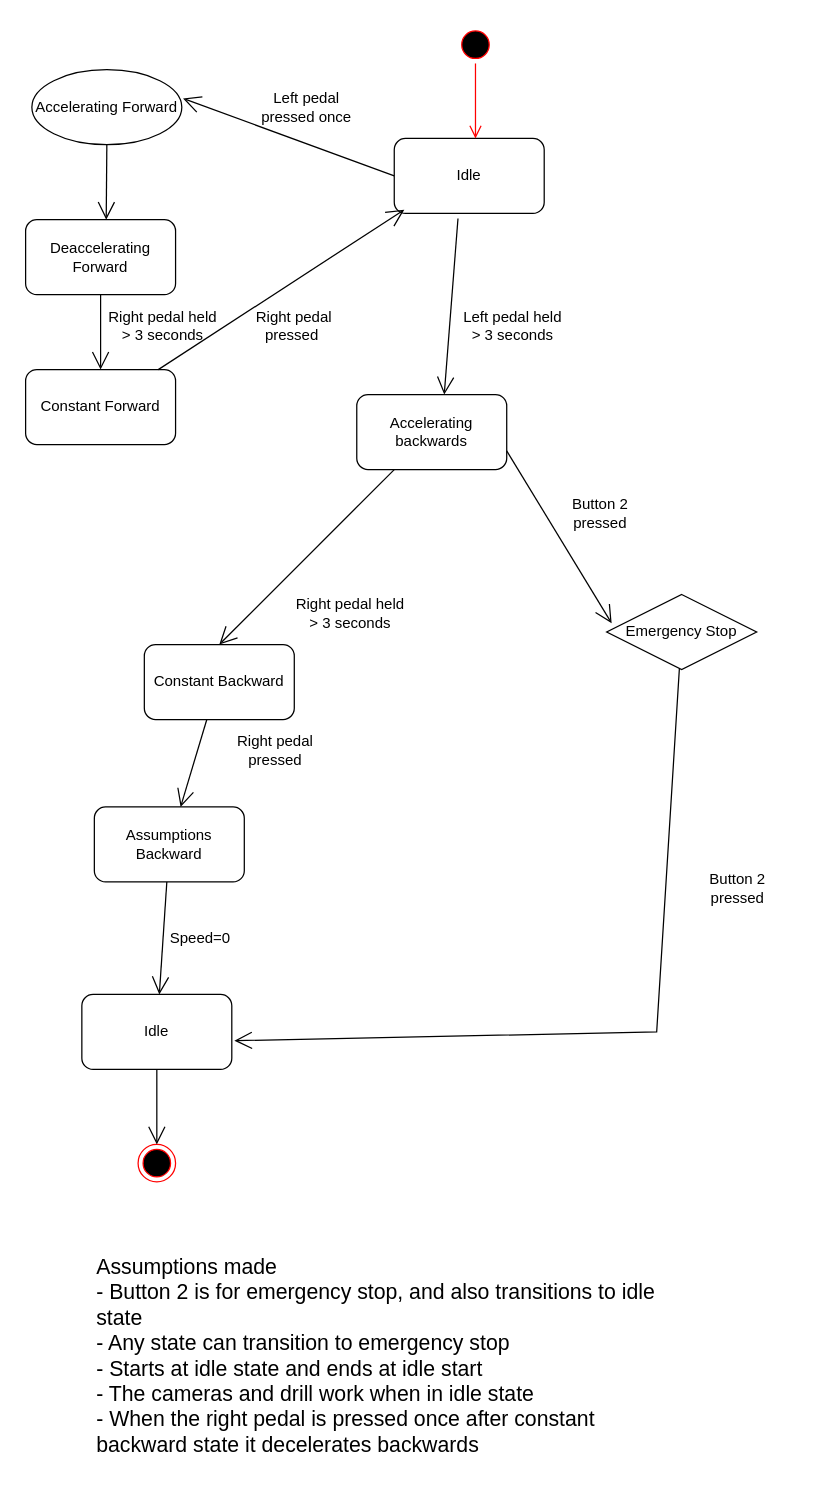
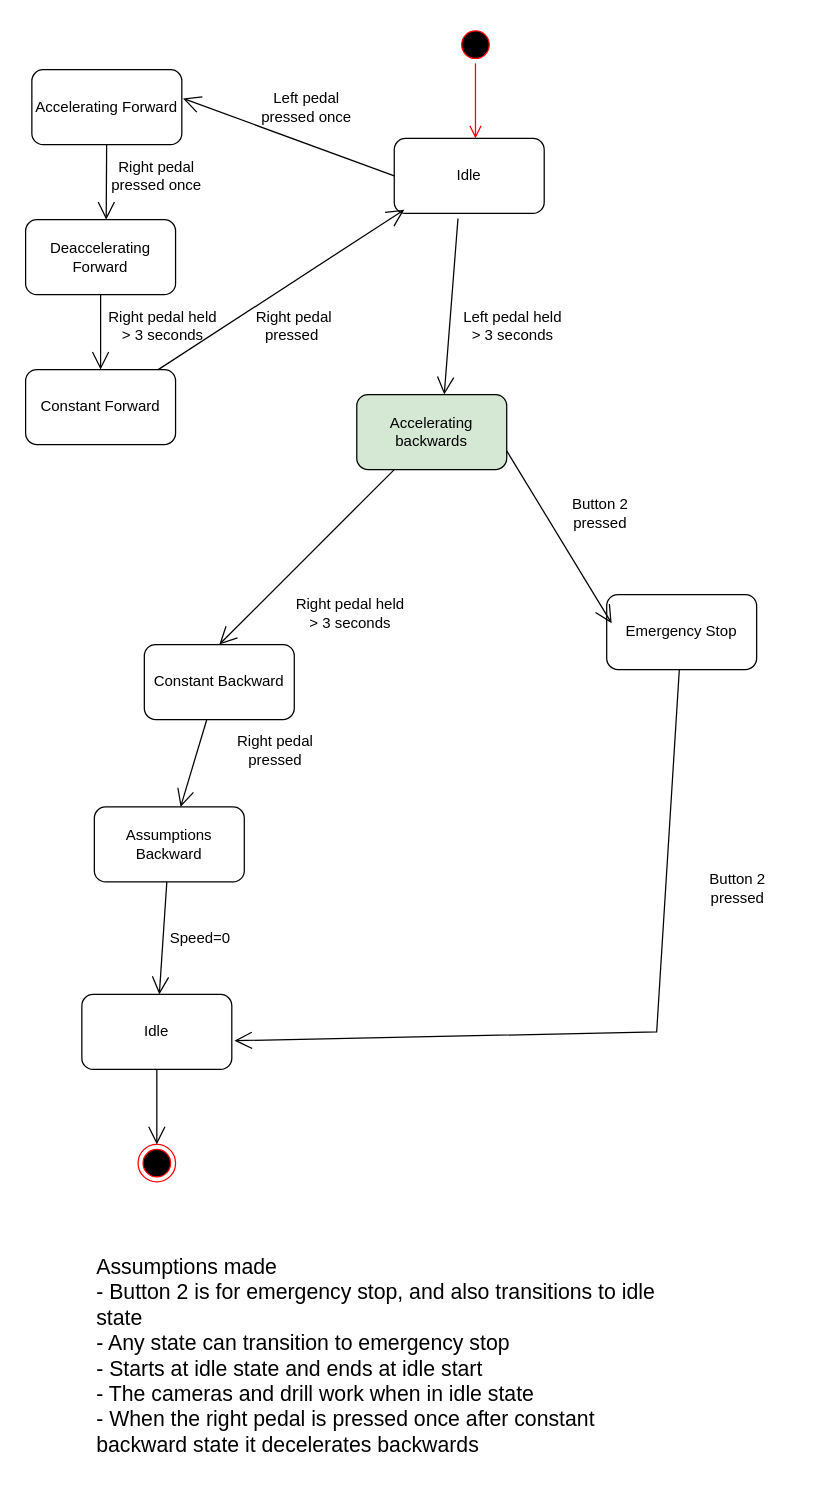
- <mxCell id="6" value="Accelerating Forward" style="ellipse;whiteSpace=wrap;html=1;" vertex="1" parent="1"><mxGeometry x="25" y="55" width="120" height="60" as="geometry" /></mxCell>
+ <mxCell id="6" value="Accelerating Forward" style="rounded=1;whiteSpace=wrap;html=1;" vertex="1" parent="1"><mxGeometry x="25" y="55" width="120" height="60" as="geometry" /></mxCell>
+ <mxCell id="9" value="Right pedal pressed once" style="text;html=1;align=center;verticalAlign=middle;whiteSpace=wrap;rounded=0;" vertex="1" parent="1"><mxGeometry x="85" y="125" width="80" height="30" as="geometry" /></mxCell>
- <mxCell id="17" value="Accelerating backwards" style="rounded=1;whiteSpace=wrap;html=1;" vertex="1" parent="1"><mxGeometry x="285" y="315" width="120" height="60" as="geometry" /></mxCell>
+ <mxCell id="17" value="Accelerating backwards" style="rounded=1;whiteSpace=wrap;html=1;fillColor=#d5e8d4;" vertex="1" parent="1"><mxGeometry x="285" y="315" width="120" height="60" as="geometry" /></mxCell>
- <mxCell id="28" value="Emergency Stop" style="rhombus;whiteSpace=wrap;html=1;" vertex="1" parent="1"><mxGeometry x="485" y="475" width="120" height="60" as="geometry" /></mxCell>
+ <mxCell id="28" value="Emergency Stop" style="rounded=1;whiteSpace=wrap;html=1;" vertex="1" parent="1"><mxGeometry x="485" y="475" width="120" height="60" as="geometry" /></mxCell>
